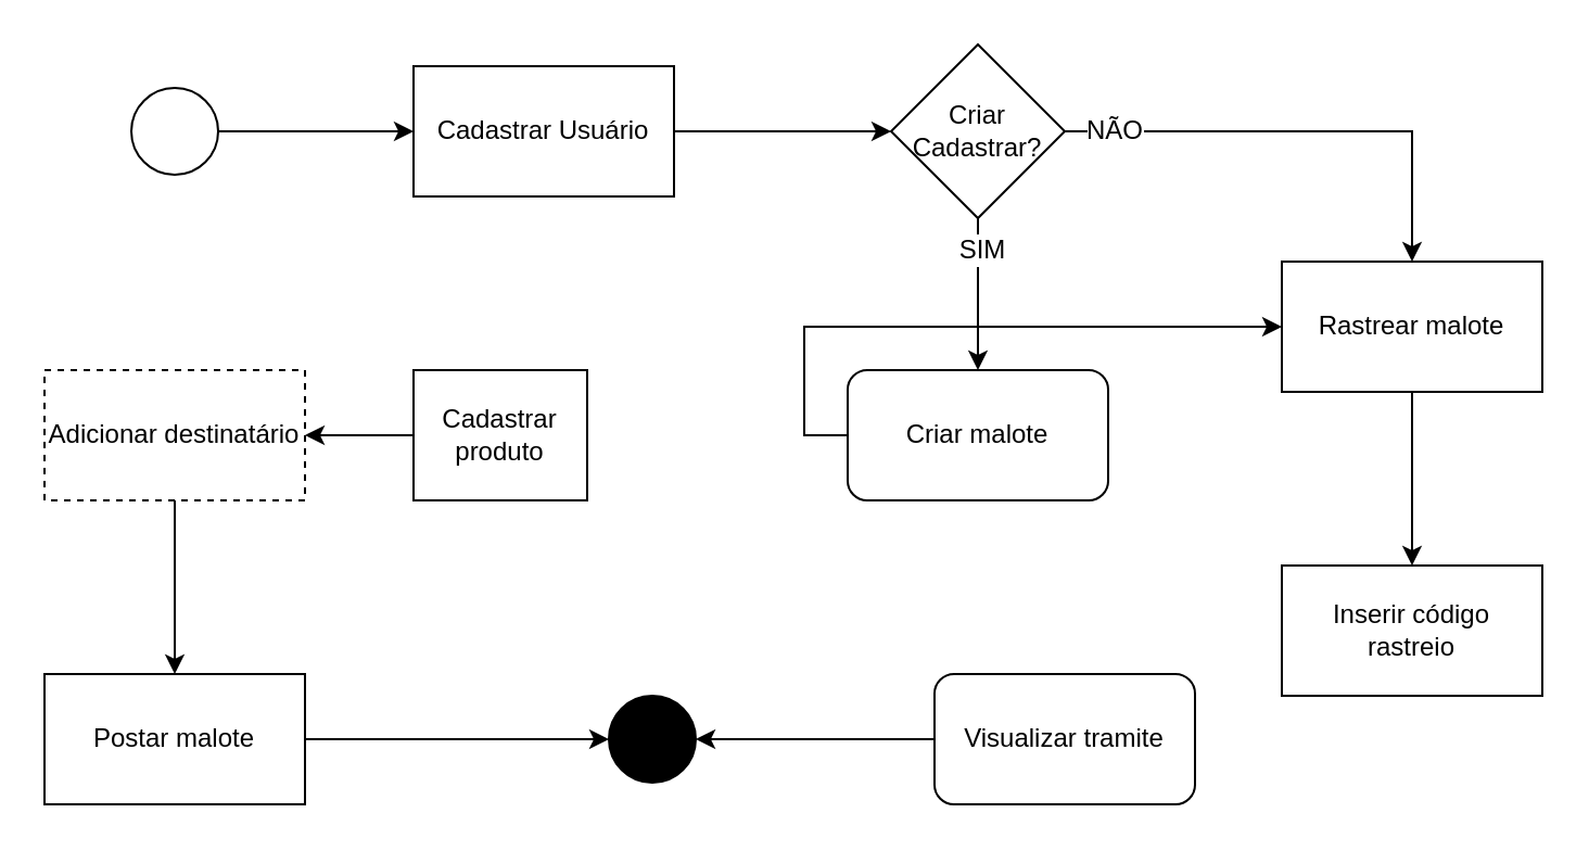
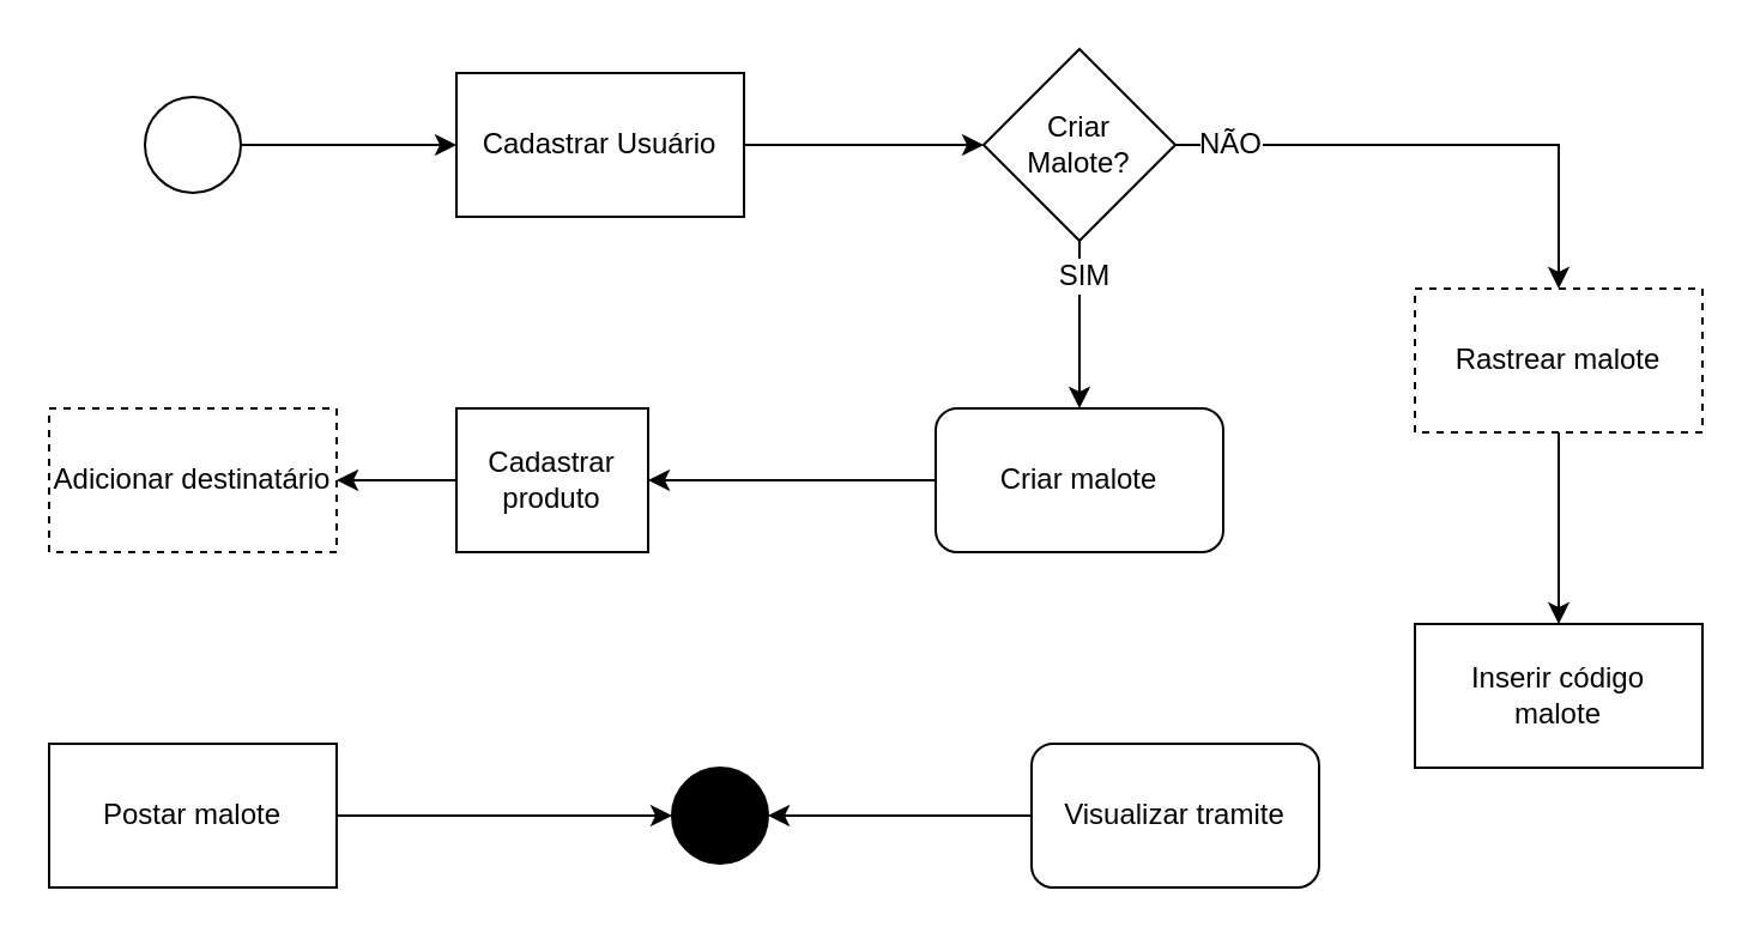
- <mxCell id="19" value="Criar&lt;br&gt;Cadastrar?" style="rhombus;whiteSpace=wrap;html=1;" parent="1" vertex="1"><mxGeometry x="410" y="20" width="80" height="80" as="geometry" /></mxCell>
+ <mxCell id="19" value="Criar&lt;br&gt;Malote?" style="rhombus;whiteSpace=wrap;html=1;" parent="1" vertex="1"><mxGeometry x="410" y="20" width="80" height="80" as="geometry" /></mxCell>
- <mxCell id="7" value="" style="edgeStyle=orthogonalEdgeStyle;rounded=0;orthogonalLoop=1;jettySize=auto;html=1;exitX=0;exitY=0.5;exitDx=0;exitDy=0;" parent="1" source="6" target="16" edge="1"><mxGeometry relative="1" as="geometry"><mxPoint x="360" y="220" as="sourcePoint" /></mxGeometry></mxCell>
+ <mxCell id="7" value="" style="edgeStyle=orthogonalEdgeStyle;rounded=0;orthogonalLoop=1;jettySize=auto;html=1;entryX=1;entryY=0.5;entryDx=0;entryDy=0;exitX=0;exitY=0.5;exitDx=0;exitDy=0;" parent="1" source="6" target="9" edge="1"><mxGeometry relative="1" as="geometry"><mxPoint x="360" y="220" as="sourcePoint" /></mxGeometry></mxCell>
- <mxCell id="16" value="Rastrear malote" style="rounded=0;whiteSpace=wrap;html=1;" parent="1" vertex="1"><mxGeometry x="590" y="120" width="120" height="60" as="geometry" /></mxCell>
+ <mxCell id="16" value="Rastrear malote" style="rounded=0;whiteSpace=wrap;html=1;dashed=1;" parent="1" vertex="1"><mxGeometry x="590" y="120" width="120" height="60" as="geometry" /></mxCell>
- <mxCell id="10" value="" style="edgeStyle=orthogonalEdgeStyle;rounded=0;orthogonalLoop=1;jettySize=auto;html=1;" parent="1" source="11" target="13" edge="1"><mxGeometry relative="1" as="geometry" /></mxCell>
- <mxCell id="17" value="Inserir código&lt;br&gt;rastreio" style="rounded=0;whiteSpace=wrap;html=1;" parent="1" vertex="1"><mxGeometry x="590" y="260" width="120" height="60" as="geometry" /></mxCell>
+ <mxCell id="17" value="Inserir código&lt;br&gt;malote" style="rounded=0;whiteSpace=wrap;html=1;" parent="1" vertex="1"><mxGeometry x="590" y="260" width="120" height="60" as="geometry" /></mxCell>
